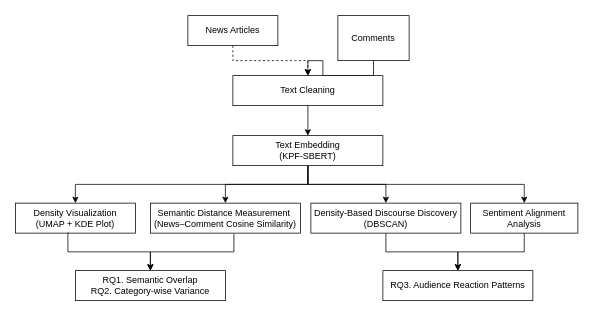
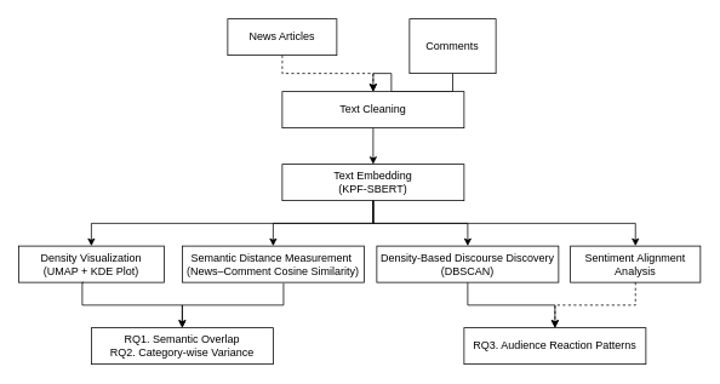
- <mxCell id="22" style="edgeStyle=orthogonalEdgeStyle;rounded=0;orthogonalLoop=1;jettySize=auto;html=1;entryX=0.5;entryY=0;entryDx=0;entryDy=0;exitX=0.5;exitY=1;exitDx=0;exitDy=0;" edge="1" parent="1" source="9" target="16"><mxGeometry relative="1" as="geometry"><mxPoint x="520" y="390" as="sourcePoint" /><mxPoint x="560" y="490" as="targetPoint" /></mxGeometry></mxCell>
+ <mxCell id="22" style="edgeStyle=orthogonalEdgeStyle;rounded=0;orthogonalLoop=1;jettySize=auto;html=1;entryX=0.5;entryY=0;entryDx=0;entryDy=0;exitX=0.5;exitY=1;exitDx=0;exitDy=0;dashed=1;" edge="1" parent="1" source="9" target="16"><mxGeometry relative="1" as="geometry"><mxPoint x="520" y="390" as="sourcePoint" /><mxPoint x="560" y="490" as="targetPoint" /></mxGeometry></mxCell>
